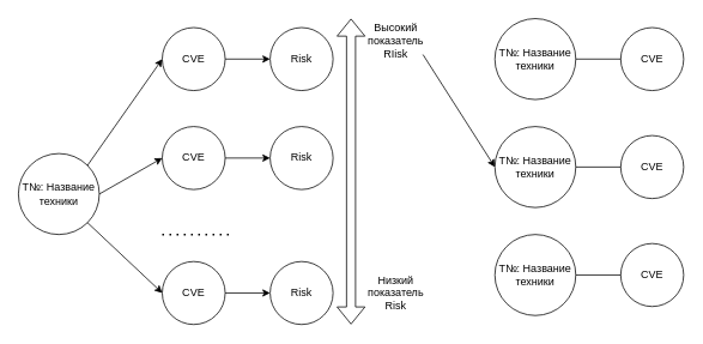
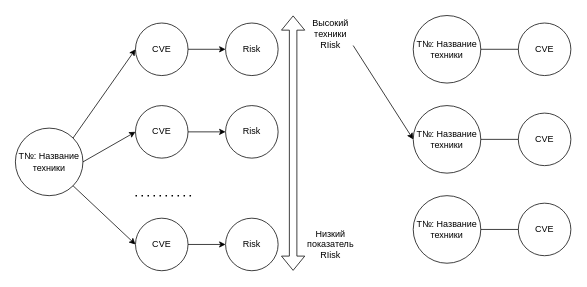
- <mxCell id="17" value="Высокий показатель RIisk" style="text;html=1;align=center;verticalAlign=middle;whiteSpace=wrap;rounded=0;" vertex="1" parent="1"><mxGeometry x="410" y="30" width="60" height="30" as="geometry" /></mxCell>
+ <mxCell id="17" value="Высокий техники RIisk" style="text;html=1;align=center;verticalAlign=middle;whiteSpace=wrap;rounded=0;" vertex="1" parent="1"><mxGeometry x="410" y="30" width="60" height="30" as="geometry" /></mxCell>
- <mxCell id="18" value="Низкий показатель Risk" style="text;html=1;align=center;verticalAlign=middle;whiteSpace=wrap;rounded=0;" vertex="1" parent="1"><mxGeometry x="410" y="310" width="60" height="30" as="geometry" /></mxCell>
+ <mxCell id="18" value="Низкий показатель RIisk" style="text;html=1;align=center;verticalAlign=middle;whiteSpace=wrap;rounded=0;" vertex="1" parent="1"><mxGeometry x="410" y="310" width="60" height="30" as="geometry" /></mxCell>
